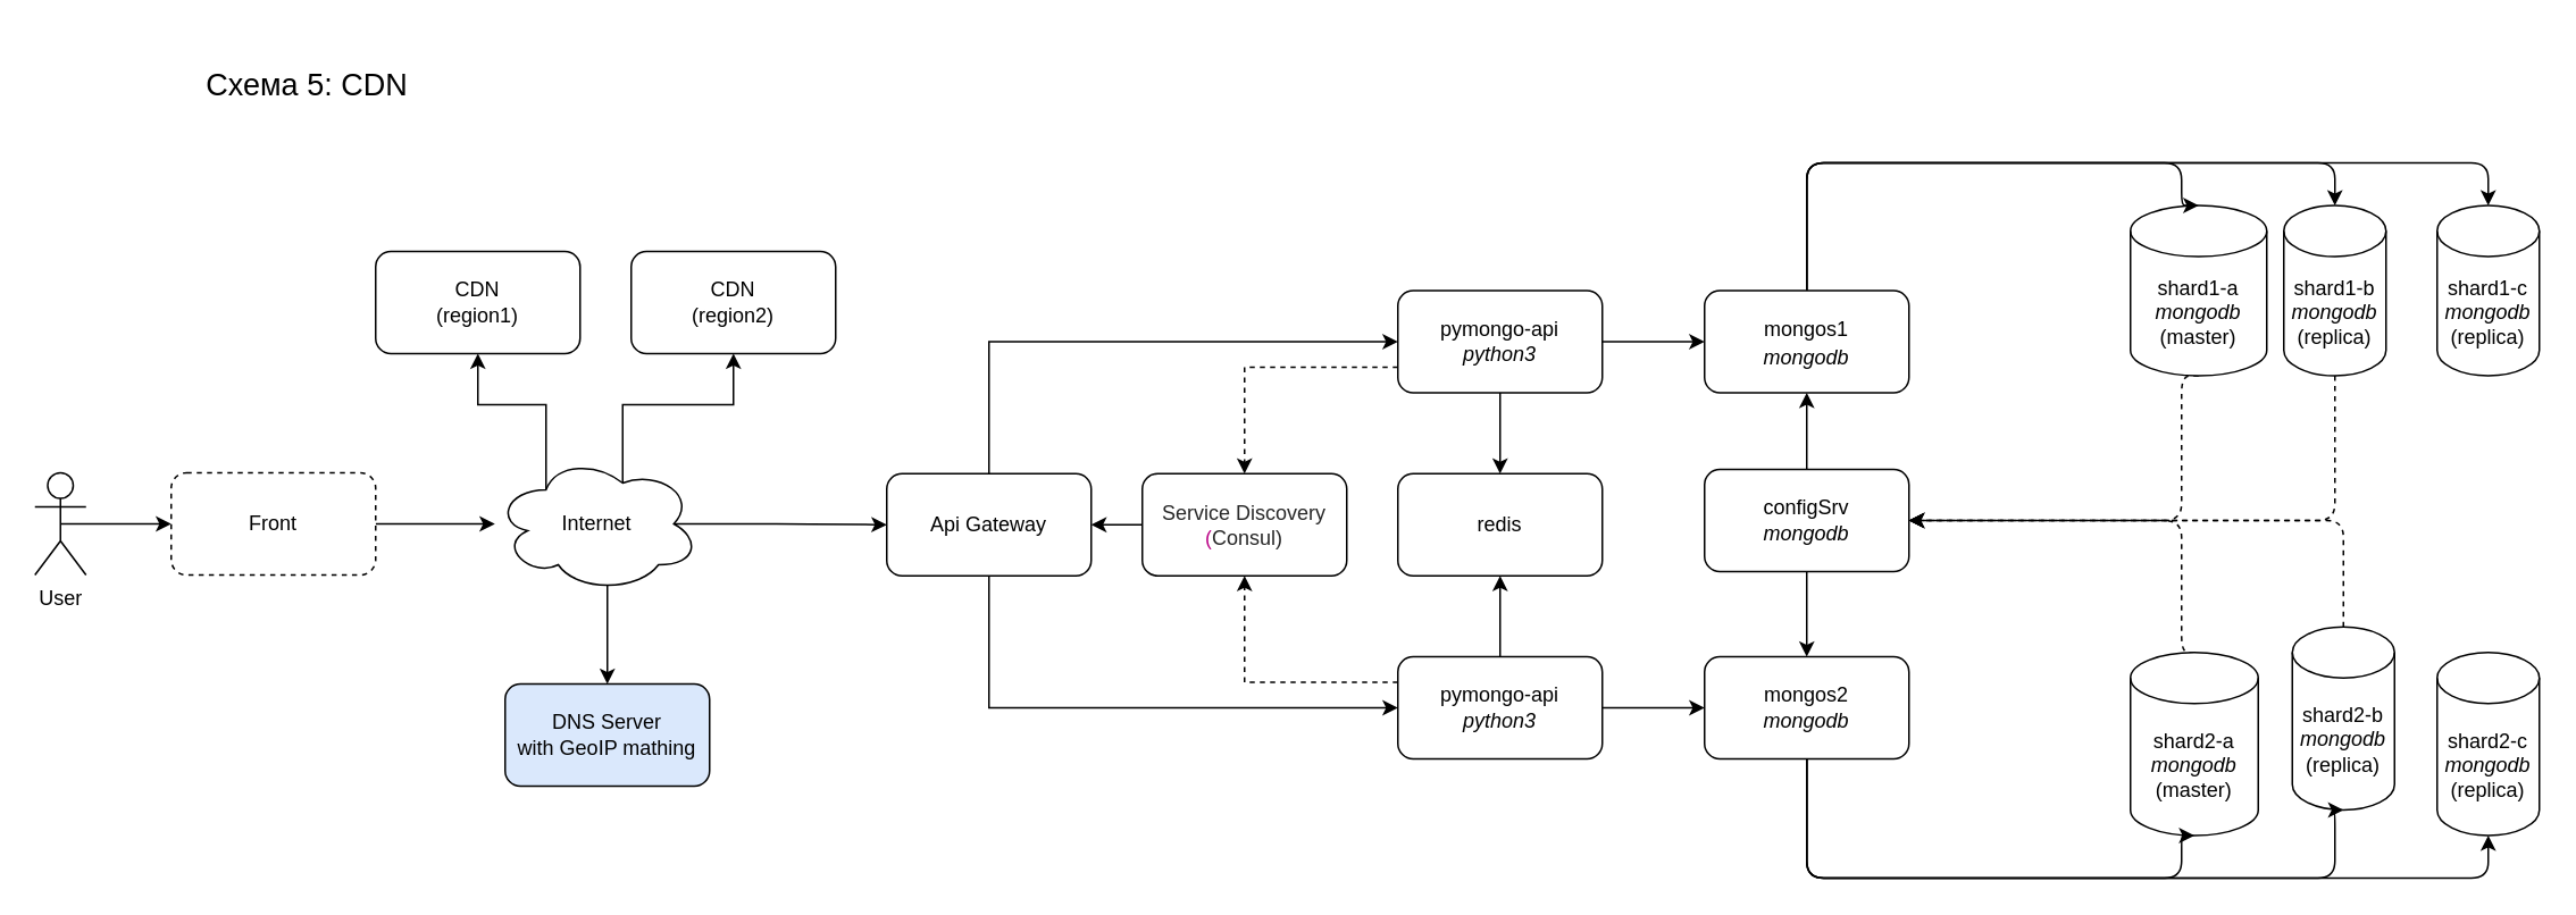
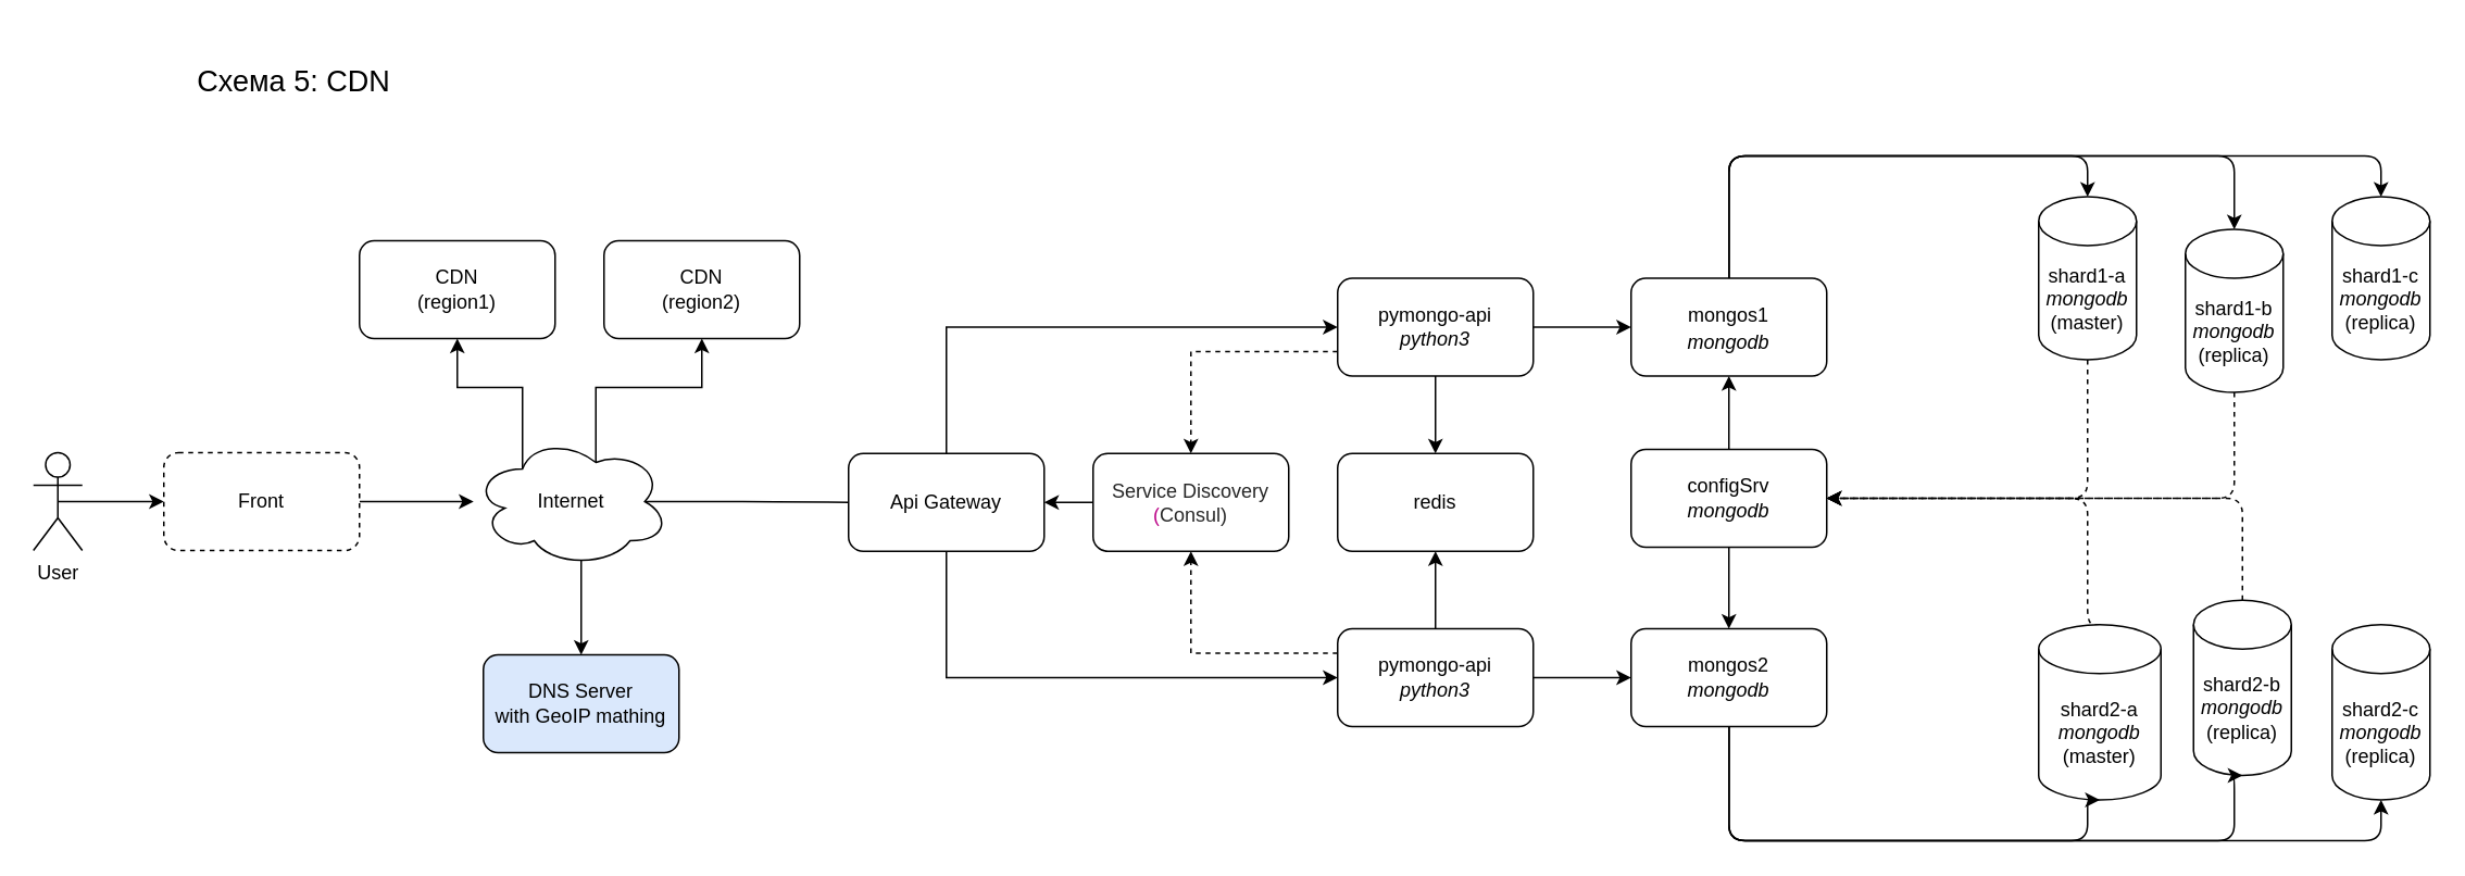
- <mxCell id="8" value="shard1-a&lt;br&gt;&lt;i&gt;mongodb&lt;/i&gt;&lt;br&gt;(master)" style="shape=cylinder3;whiteSpace=wrap;html=1;boundedLbl=1;backgroundOutline=1;size=15;" parent="1" vertex="1"><mxGeometry x="1250" y="120" width="80" height="100" as="geometry" /></mxCell>
+ <mxCell id="8" value="shard1-a&lt;br&gt;&lt;i&gt;mongodb&lt;/i&gt;&lt;br&gt;(master)" style="shape=cylinder3;whiteSpace=wrap;html=1;boundedLbl=1;backgroundOutline=1;size=15;" parent="1" vertex="1"><mxGeometry x="1250" y="120" width="60" height="100" as="geometry" /></mxCell>
- <mxCell id="18" value="shard1-b&lt;br&gt;&lt;i&gt;mongodb&lt;/i&gt;&lt;br&gt;(replica)" style="shape=cylinder3;whiteSpace=wrap;html=1;boundedLbl=1;backgroundOutline=1;size=15;" parent="1" vertex="1"><mxGeometry x="1340" y="120" width="60" height="100" as="geometry" /></mxCell>
+ <mxCell id="18" value="shard1-b&lt;br&gt;&lt;i&gt;mongodb&lt;/i&gt;&lt;br&gt;(replica)" style="shape=cylinder3;whiteSpace=wrap;html=1;boundedLbl=1;backgroundOutline=1;size=15;" parent="1" vertex="1"><mxGeometry x="1340" y="140" width="60" height="100" as="geometry" /></mxCell>
- <mxCell id="46" style="edgeStyle=orthogonalEdgeStyle;html=1;exitX=0.875;exitY=0.5;exitDx=0;exitDy=0;exitPerimeter=0;" parent="1" source="47" target="27" edge="1"><mxGeometry relative="1" as="geometry" /></mxCell>
+ <mxCell id="46" style="edgeStyle=orthogonalEdgeStyle;html=1;exitX=0.875;exitY=0.5;exitDx=0;exitDy=0;exitPerimeter=0;endArrow=none;" parent="1" source="47" target="27" edge="1"><mxGeometry relative="1" as="geometry" /></mxCell>
